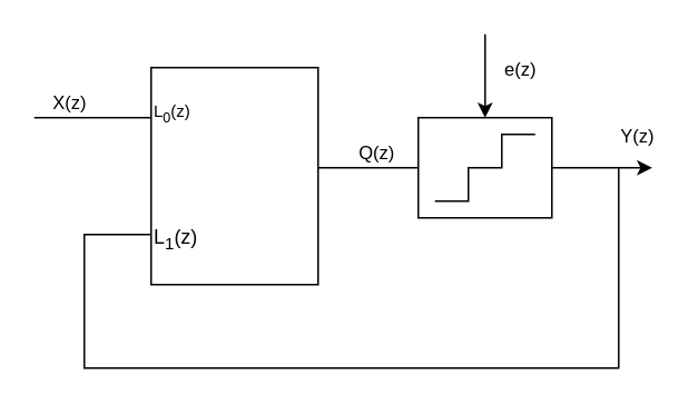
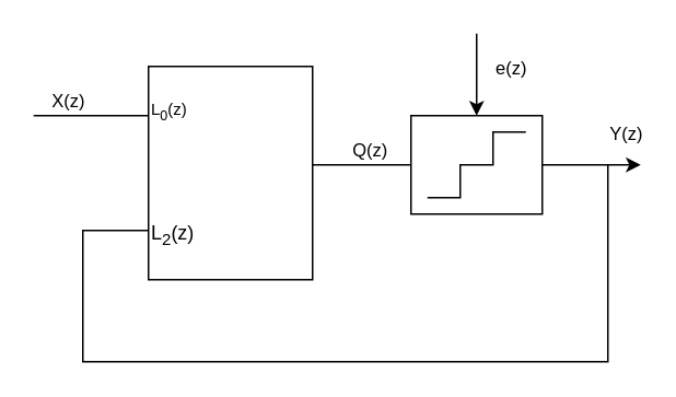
- <mxCell id="2" value="&lt;div&gt;&lt;span style=&quot;font-size: 10px;&quot;&gt;L&lt;sub&gt;0&lt;/sub&gt;(z)&lt;/span&gt;&lt;/div&gt;&lt;div&gt;&lt;span style=&quot;font-size: 10px;&quot;&gt;&lt;br&gt;&lt;/span&gt;&lt;/div&gt;&lt;div&gt;&lt;span style=&quot;font-size: 10px;&quot;&gt;&lt;br&gt;&lt;/span&gt;&lt;/div&gt;&lt;div&gt;&lt;span style=&quot;font-size: 10px;&quot;&gt;&lt;br&gt;&lt;/span&gt;&lt;/div&gt;&lt;div&gt;&lt;sub&gt;&lt;br&gt;&lt;/sub&gt;&lt;/div&gt;&lt;div style=&quot;&quot;&gt;L&lt;sub&gt;1&lt;/sub&gt;(z)&lt;/div&gt;" style="rounded=0;whiteSpace=wrap;html=1;align=left;" vertex="1" parent="1"><mxGeometry x="90" y="40" width="100" height="130" as="geometry" /></mxCell>
+ <mxCell id="2" value="&lt;div&gt;&lt;span style=&quot;font-size: 10px;&quot;&gt;L&lt;sub&gt;0&lt;/sub&gt;(z)&lt;/span&gt;&lt;/div&gt;&lt;div&gt;&lt;span style=&quot;font-size: 10px;&quot;&gt;&lt;br&gt;&lt;/span&gt;&lt;/div&gt;&lt;div&gt;&lt;span style=&quot;font-size: 10px;&quot;&gt;&lt;br&gt;&lt;/span&gt;&lt;/div&gt;&lt;div&gt;&lt;span style=&quot;font-size: 10px;&quot;&gt;&lt;br&gt;&lt;/span&gt;&lt;/div&gt;&lt;div&gt;&lt;sub&gt;&lt;br&gt;&lt;/sub&gt;&lt;/div&gt;&lt;div style=&quot;&quot;&gt;L&lt;sub&gt;2&lt;/sub&gt;(z)&lt;/div&gt;" style="rounded=0;whiteSpace=wrap;html=1;align=left;" vertex="1" parent="1"><mxGeometry x="90" y="40" width="100" height="130" as="geometry" /></mxCell>
